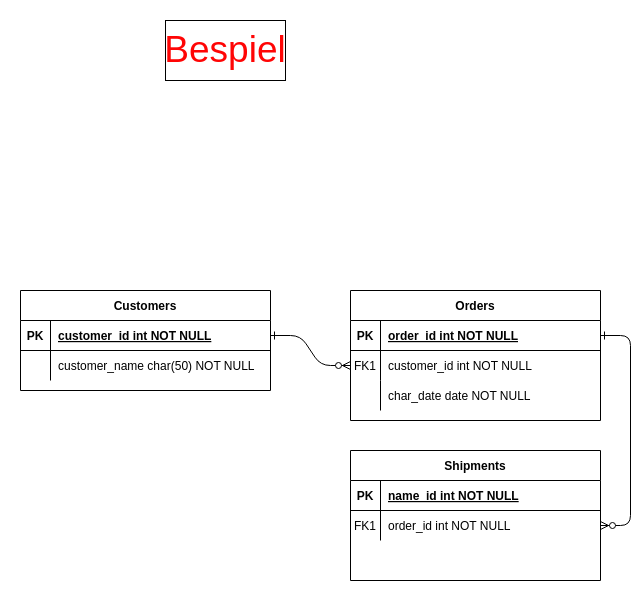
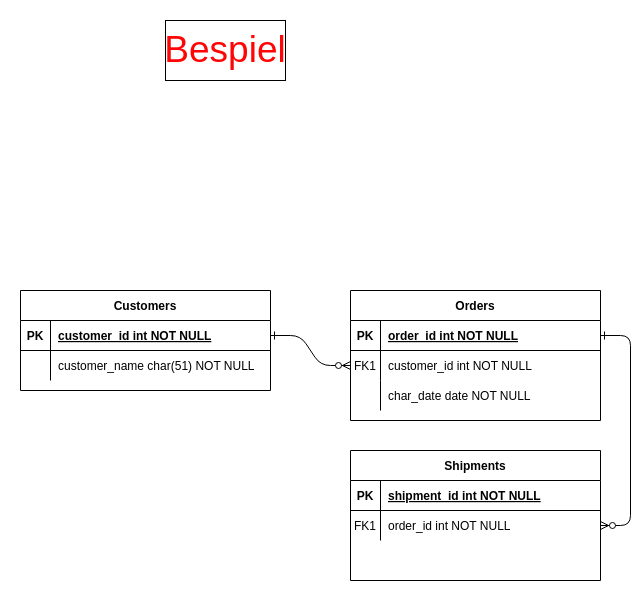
- <mxCell id="29" value="customer_name char(50) NOT NULL" style="shape=partialRectangle;overflow=hidden;connectable=0;fillColor=none;top=0;left=0;bottom=0;right=0;align=left;spacingLeft=6;" parent="27" vertex="1"><mxGeometry x="30" width="220" height="30" as="geometry" /></mxCell>
+ <mxCell id="29" value="customer_name char(51) NOT NULL" style="shape=partialRectangle;overflow=hidden;connectable=0;fillColor=none;top=0;left=0;bottom=0;right=0;align=left;spacingLeft=6;" parent="27" vertex="1"><mxGeometry x="30" width="220" height="30" as="geometry" /></mxCell>
- <mxCell id="17" value="name_id int NOT NULL " style="shape=partialRectangle;overflow=hidden;connectable=0;fillColor=none;top=0;left=0;bottom=0;right=0;align=left;spacingLeft=6;fontStyle=5;" parent="15" vertex="1"><mxGeometry x="30" width="220" height="30" as="geometry" /></mxCell>
+ <mxCell id="17" value="shipment_id int NOT NULL " style="shape=partialRectangle;overflow=hidden;connectable=0;fillColor=none;top=0;left=0;bottom=0;right=0;align=left;spacingLeft=6;fontStyle=5;" parent="15" vertex="1"><mxGeometry x="30" width="220" height="30" as="geometry" /></mxCell>
